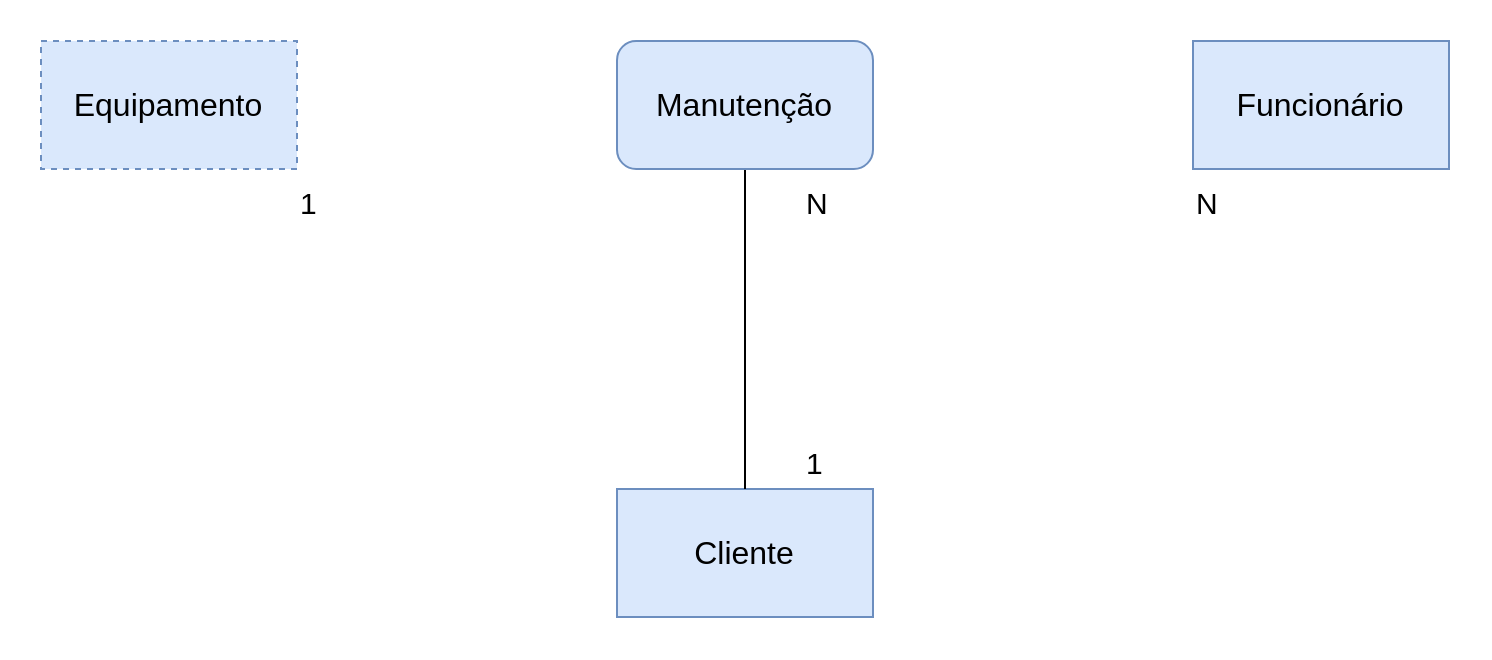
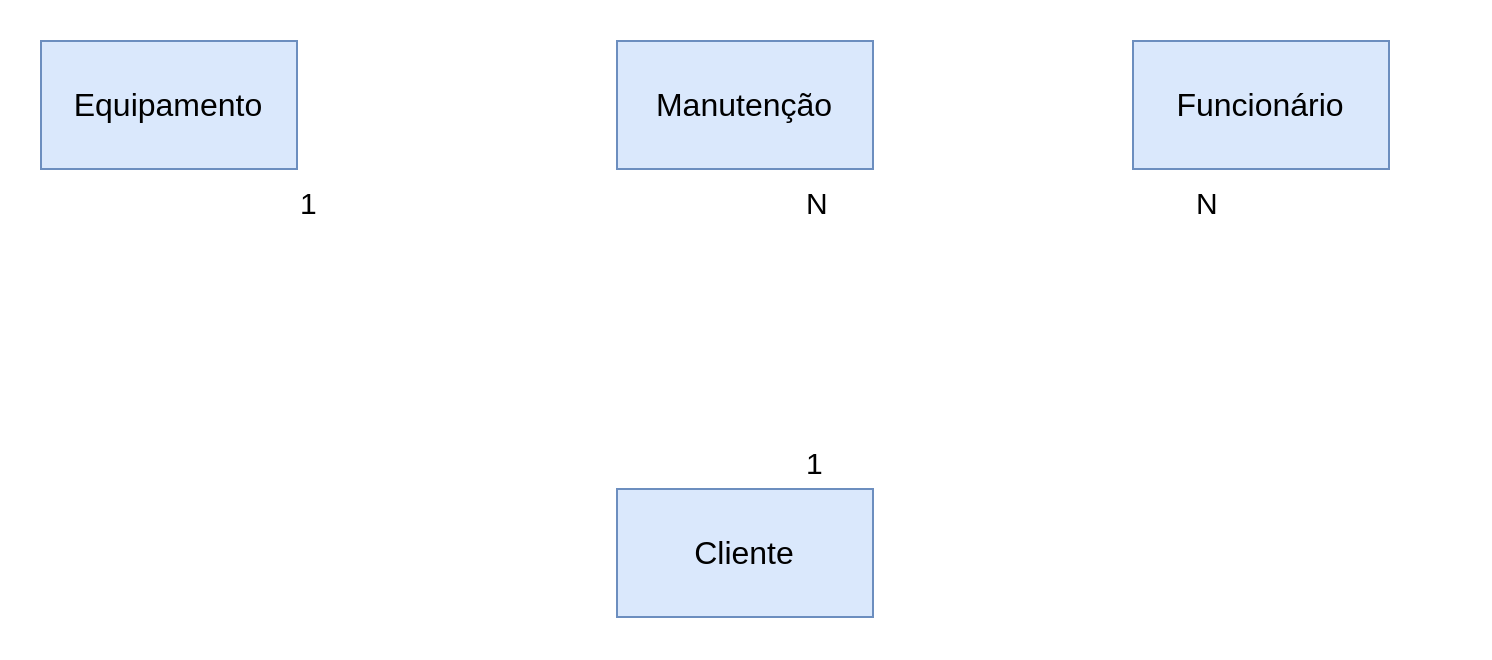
- <mxCell id="6" value="&lt;span style=&quot;font-size: 16px&quot;&gt;Equipamento&lt;/span&gt;" style="rounded=0;whiteSpace=wrap;html=1;fillColor=#dae8fc;strokeColor=#6c8ebf;dashed=1;" vertex="1" parent="1"><mxGeometry x="20" y="20" width="128" height="64" as="geometry" /></mxCell>
+ <mxCell id="6" value="&lt;span style=&quot;font-size: 16px&quot;&gt;Equipamento&lt;/span&gt;" style="rounded=0;whiteSpace=wrap;html=1;fillColor=#dae8fc;strokeColor=#6c8ebf;" vertex="1" parent="1"><mxGeometry x="20" y="20" width="128" height="64" as="geometry" /></mxCell>
- <mxCell id="4" value="&lt;font style=&quot;font-size: 16px&quot;&gt;Manutenção&lt;/font&gt;" style="whiteSpace=wrap;html=1;fillColor=#dae8fc;strokeColor=#6c8ebf;rounded=1;" vertex="1" parent="1"><mxGeometry x="308" y="20" width="128" height="64" as="geometry" /></mxCell>
+ <mxCell id="4" value="&lt;font style=&quot;font-size: 16px&quot;&gt;Manutenção&lt;/font&gt;" style="rounded=0;whiteSpace=wrap;html=1;fillColor=#dae8fc;strokeColor=#6c8ebf;" vertex="1" parent="1"><mxGeometry x="308" y="20" width="128" height="64" as="geometry" /></mxCell>
- <mxCell id="5" value="&lt;span style=&quot;font-size: 16px&quot;&gt;Funcionário&lt;/span&gt;" style="rounded=0;whiteSpace=wrap;html=1;fillColor=#dae8fc;strokeColor=#6c8ebf;" vertex="1" parent="1"><mxGeometry x="596" y="20" width="128" height="64" as="geometry" /></mxCell>
+ <mxCell id="5" value="&lt;span style=&quot;font-size: 16px&quot;&gt;Funcionário&lt;/span&gt;" style="rounded=0;whiteSpace=wrap;html=1;fillColor=#dae8fc;strokeColor=#6c8ebf;" vertex="1" parent="1"><mxGeometry x="566" y="20" width="128" height="64" as="geometry" /></mxCell>
- <mxCell id="3" style="edgeStyle=orthogonalEdgeStyle;rounded=0;orthogonalLoop=1;jettySize=auto;html=1;exitX=0.5;exitY=1;exitDx=0;exitDy=0;startArrow=none;startFill=0;endArrow=none;endFill=0;" edge="1" parent="1" source="4" target="2"><mxGeometry relative="1" as="geometry" /></mxCell>
